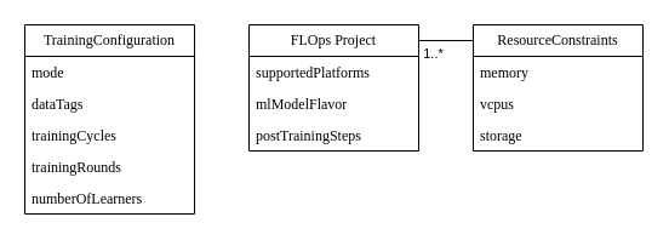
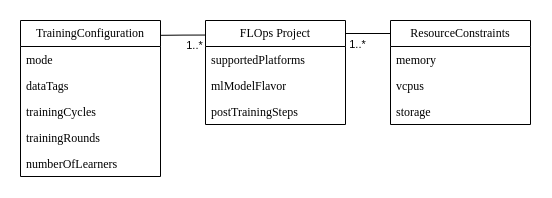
+ <mxCell id="18" style="edgeStyle=orthogonalEdgeStyle;rounded=0;orthogonalLoop=1;jettySize=auto;html=1;entryX=1.001;entryY=0.095;entryDx=0;entryDy=0;entryPerimeter=0;exitX=0;exitY=0.14;exitDx=0;exitDy=0;exitPerimeter=0;endArrow=none;endFill=0;" edge="1" parent="1" source="2" target="10"><mxGeometry relative="1" as="geometry" /></mxCell>
+ <mxCell id="19" value="1..*" style="edgeLabel;html=1;align=center;verticalAlign=middle;resizable=0;points=[];" vertex="1" connectable="0" parent="18"><mxGeometry x="-0.537" relative="1" as="geometry"><mxPoint x="-2" y="10" as="offset" /></mxGeometry></mxCell>
